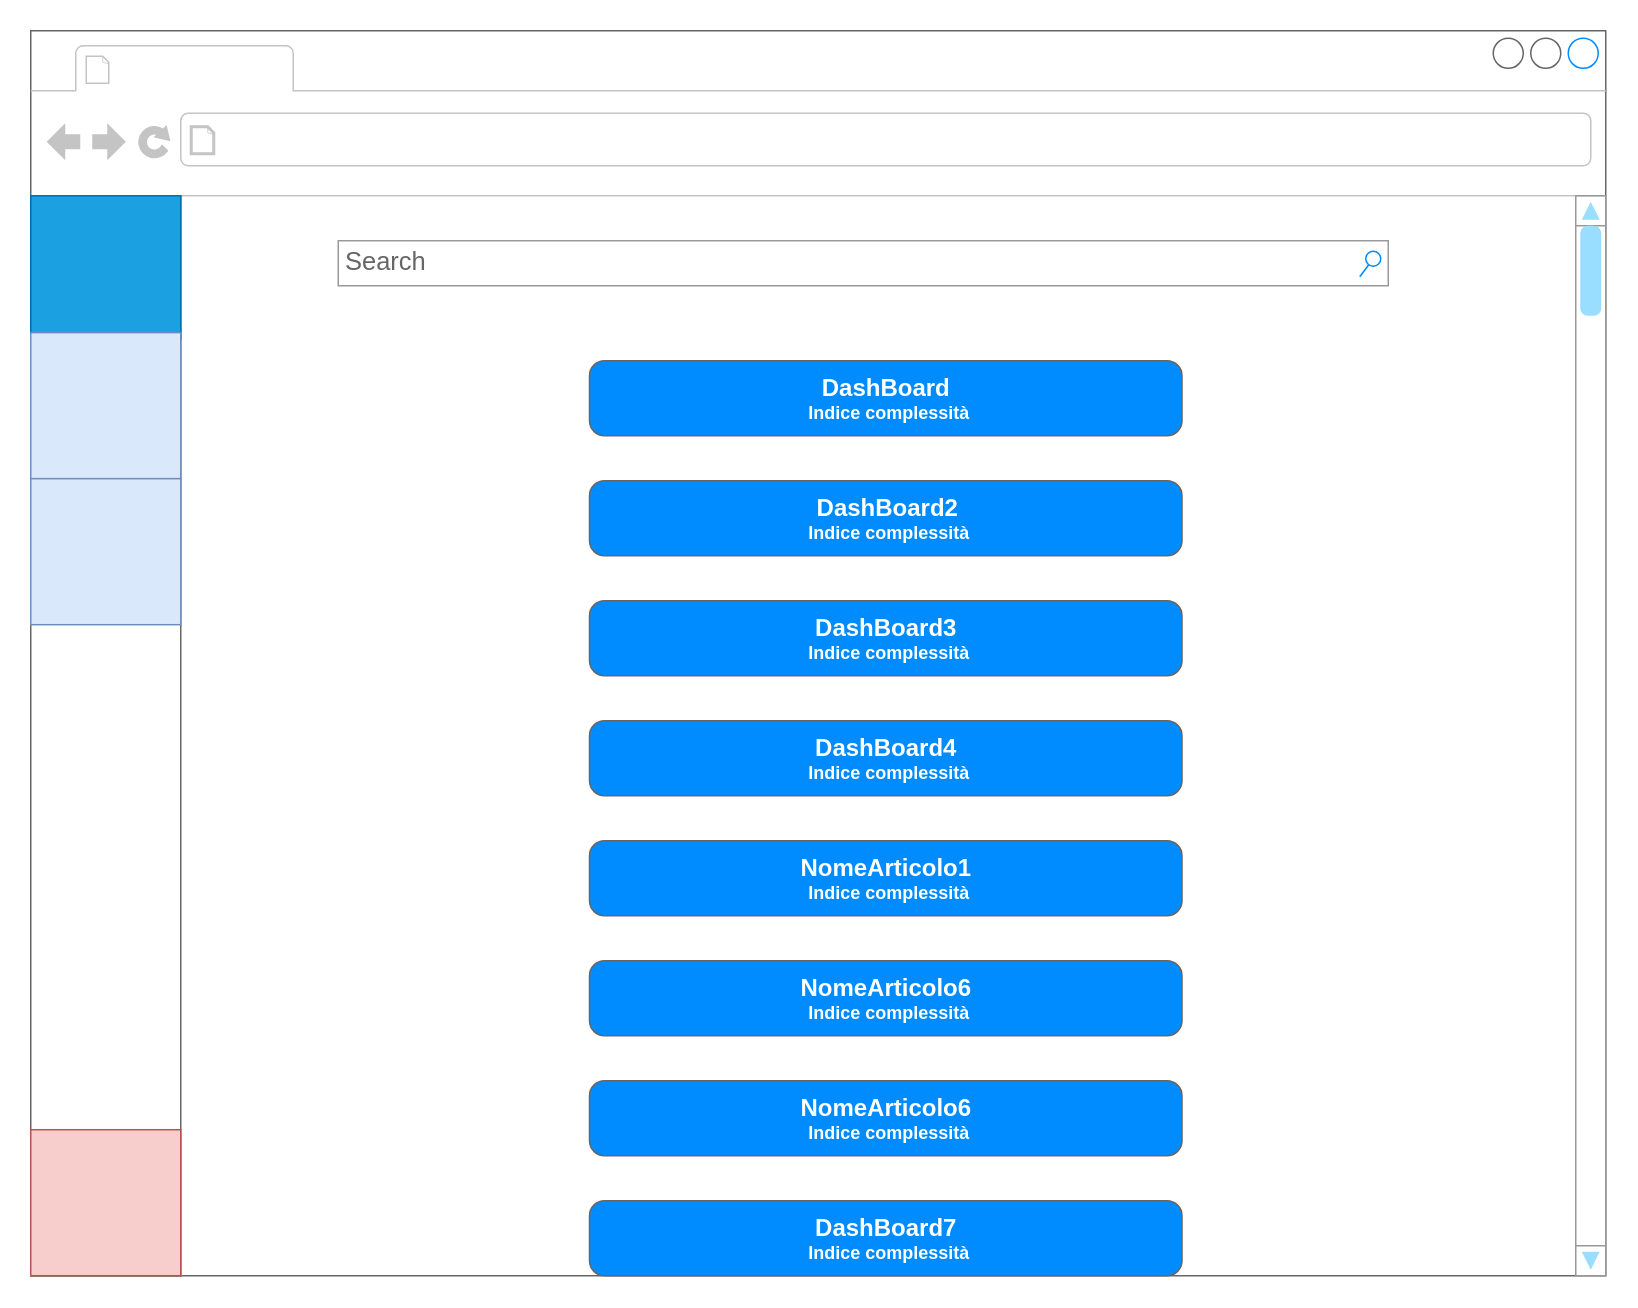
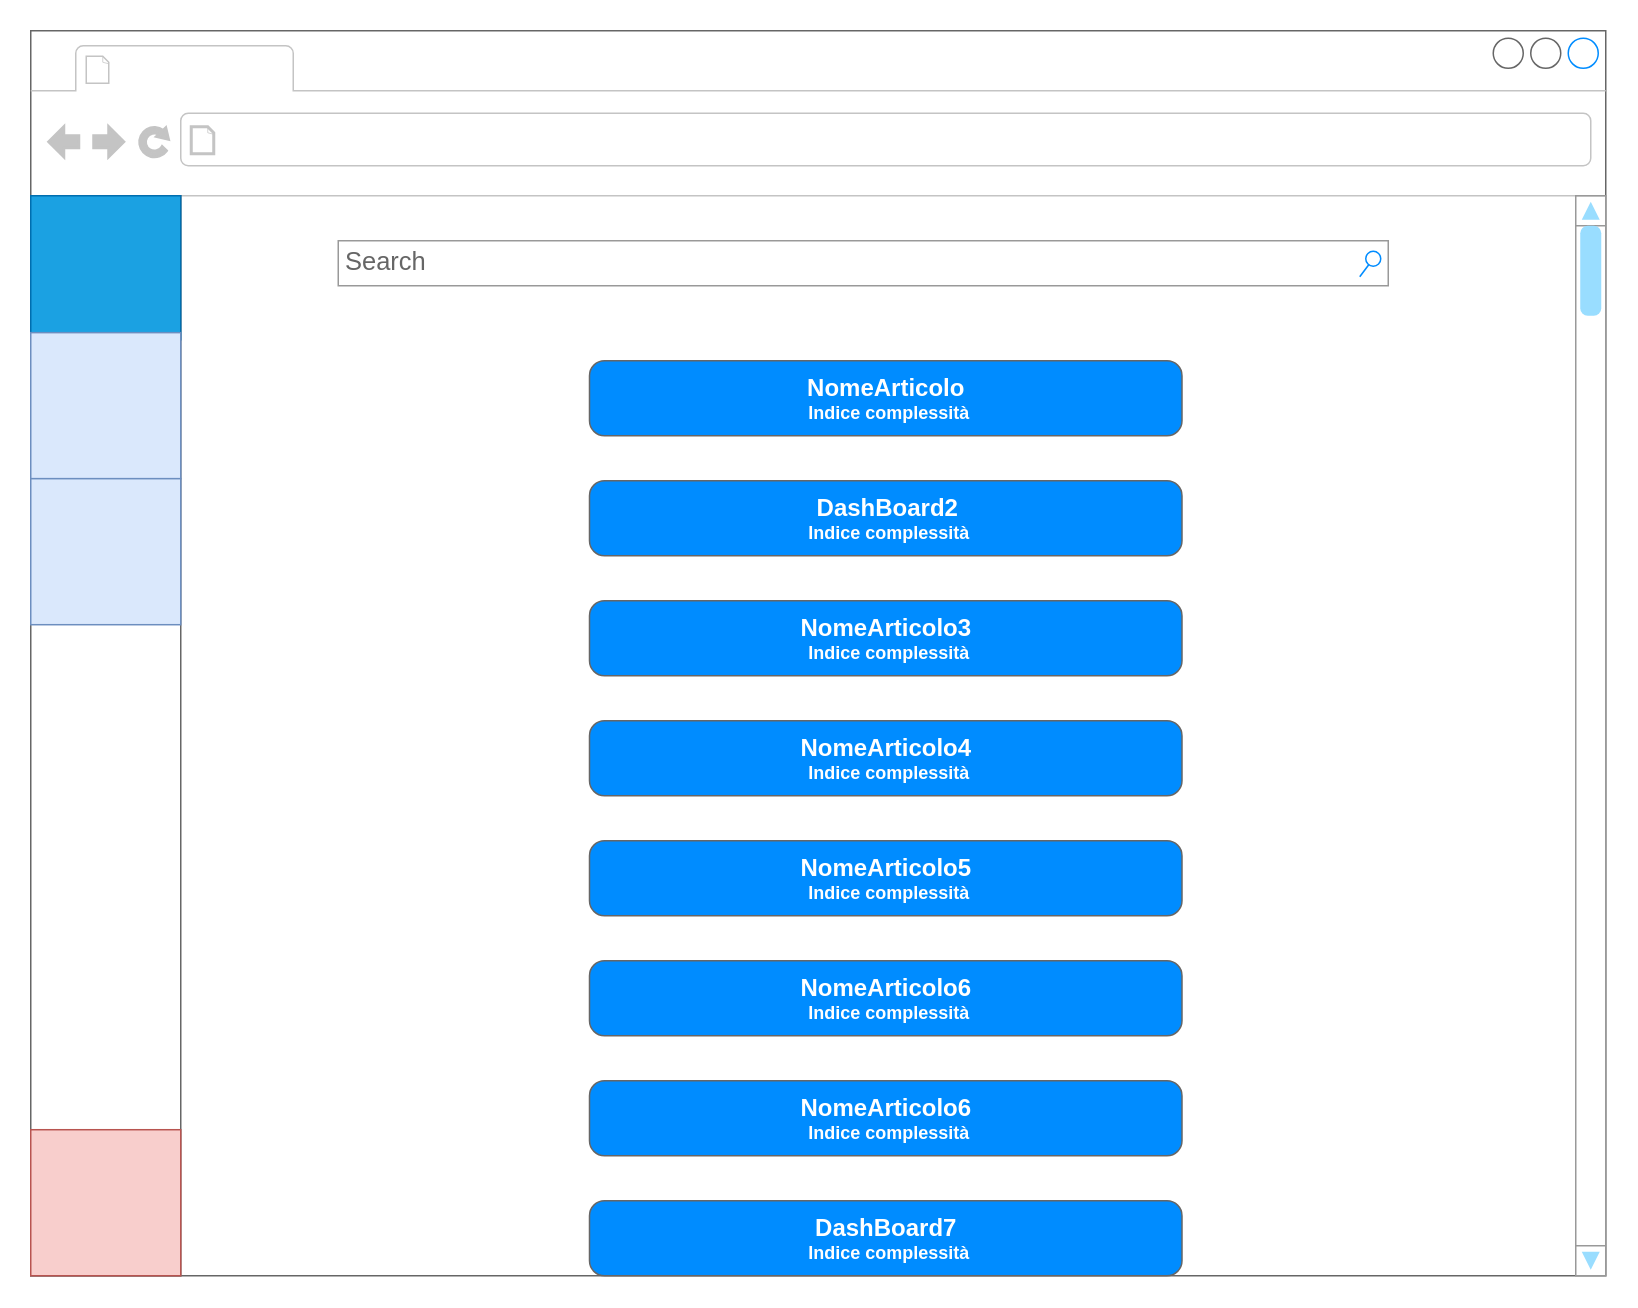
- <mxCell id="10" value="DashBoard" style="strokeWidth=1;shadow=0;dashed=0;align=center;html=1;shape=mxgraph.mockup.anchor;fontSize=16;fontColor=#ffffff;fontStyle=1;whiteSpace=wrap;" vertex="1" parent="9"><mxGeometry y="8" width="395" height="20" as="geometry" /></mxCell>
+ <mxCell id="10" value="NomeArticolo" style="strokeWidth=1;shadow=0;dashed=0;align=center;html=1;shape=mxgraph.mockup.anchor;fontSize=16;fontColor=#ffffff;fontStyle=1;whiteSpace=wrap;" vertex="1" parent="9"><mxGeometry y="8" width="395" height="20" as="geometry" /></mxCell>
- <mxCell id="16" value="DashBoard3" style="strokeWidth=1;shadow=0;dashed=0;align=center;html=1;shape=mxgraph.mockup.anchor;fontSize=16;fontColor=#ffffff;fontStyle=1;whiteSpace=wrap;" vertex="1" parent="15"><mxGeometry y="8" width="395" height="20" as="geometry" /></mxCell>
+ <mxCell id="16" value="NomeArticolo3" style="strokeWidth=1;shadow=0;dashed=0;align=center;html=1;shape=mxgraph.mockup.anchor;fontSize=16;fontColor=#ffffff;fontStyle=1;whiteSpace=wrap;" vertex="1" parent="15"><mxGeometry y="8" width="395" height="20" as="geometry" /></mxCell>
- <mxCell id="19" value="DashBoard4" style="strokeWidth=1;shadow=0;dashed=0;align=center;html=1;shape=mxgraph.mockup.anchor;fontSize=16;fontColor=#ffffff;fontStyle=1;whiteSpace=wrap;" vertex="1" parent="18"><mxGeometry y="8" width="395" height="20" as="geometry" /></mxCell>
+ <mxCell id="19" value="NomeArticolo4" style="strokeWidth=1;shadow=0;dashed=0;align=center;html=1;shape=mxgraph.mockup.anchor;fontSize=16;fontColor=#ffffff;fontStyle=1;whiteSpace=wrap;" vertex="1" parent="18"><mxGeometry y="8" width="395" height="20" as="geometry" /></mxCell>
- <mxCell id="22" value="NomeArticolo1" style="strokeWidth=1;shadow=0;dashed=0;align=center;html=1;shape=mxgraph.mockup.anchor;fontSize=16;fontColor=#ffffff;fontStyle=1;whiteSpace=wrap;" vertex="1" parent="21"><mxGeometry y="8" width="395" height="20" as="geometry" /></mxCell>
+ <mxCell id="22" value="NomeArticolo5" style="strokeWidth=1;shadow=0;dashed=0;align=center;html=1;shape=mxgraph.mockup.anchor;fontSize=16;fontColor=#ffffff;fontStyle=1;whiteSpace=wrap;" vertex="1" parent="21"><mxGeometry y="8" width="395" height="20" as="geometry" /></mxCell>
